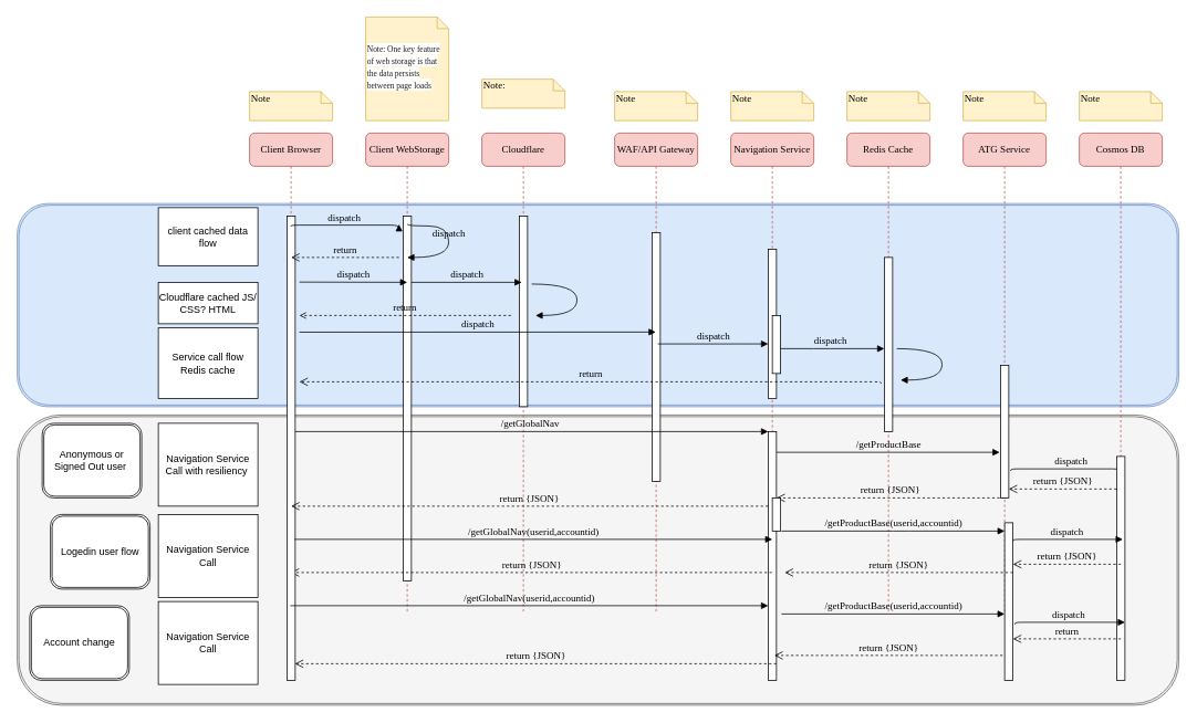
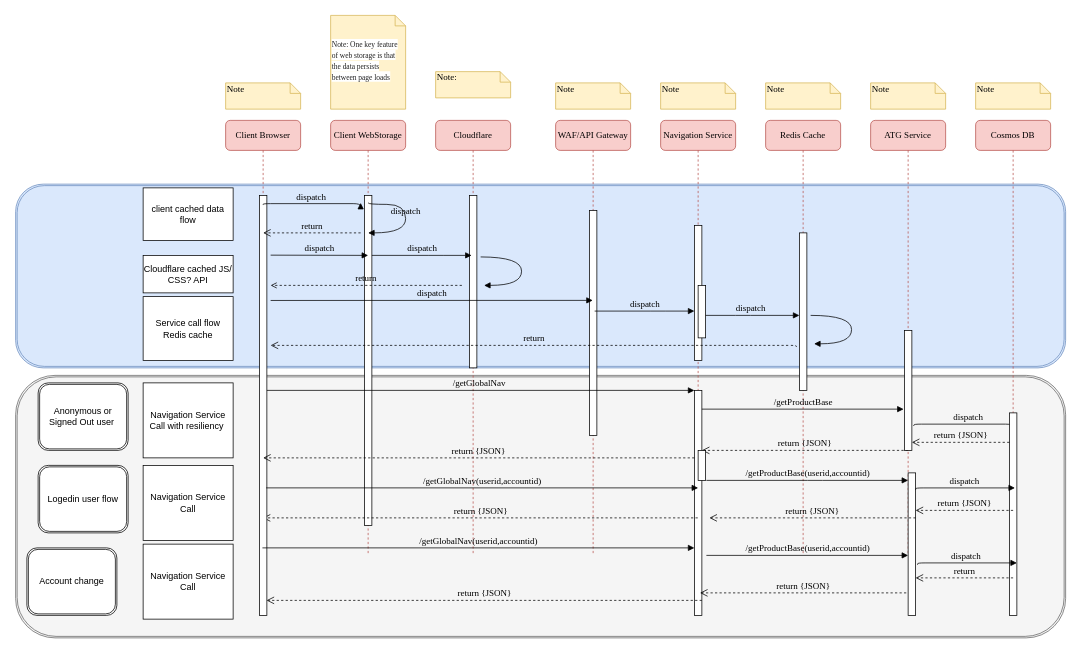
- <mxCell id="45" value="Cloudflare cached JS/ CSS? HTML" style="rounded=0;whiteSpace=wrap;html=1;verticalAlign=middle;" vertex="1" parent="1"><mxGeometry x="190" y="340" width="120" height="50" as="geometry" /></mxCell>
+ <mxCell id="45" value="Cloudflare cached JS/ CSS? API" style="rounded=0;whiteSpace=wrap;html=1;verticalAlign=middle;" vertex="1" parent="1"><mxGeometry x="190" y="340" width="120" height="50" as="geometry" /></mxCell>
- <mxCell id="56" value="Logedin user flow" style="shape=ext;double=1;rounded=1;whiteSpace=wrap;html=1;" vertex="1" parent="1"><mxGeometry x="60" y="620" width="120" height="90" as="geometry" /></mxCell>
+ <mxCell id="56" value="Logedin user flow" style="shape=ext;double=1;rounded=1;whiteSpace=wrap;html=1;" vertex="1" parent="1"><mxGeometry x="50" y="620" width="120" height="90" as="geometry" /></mxCell>
